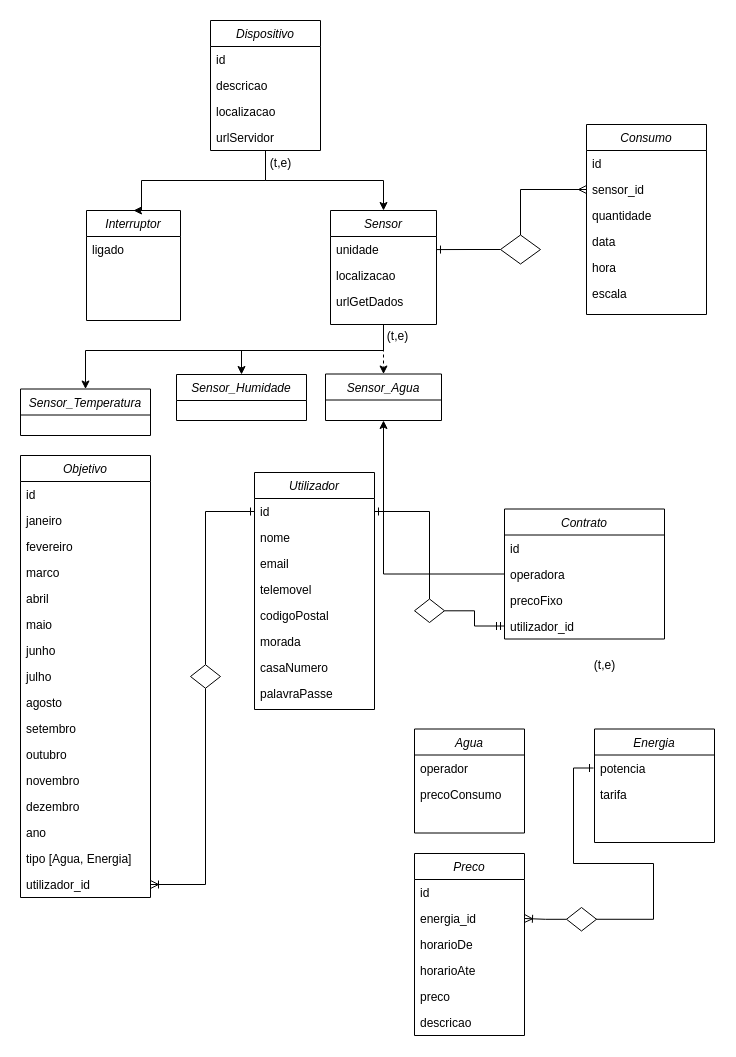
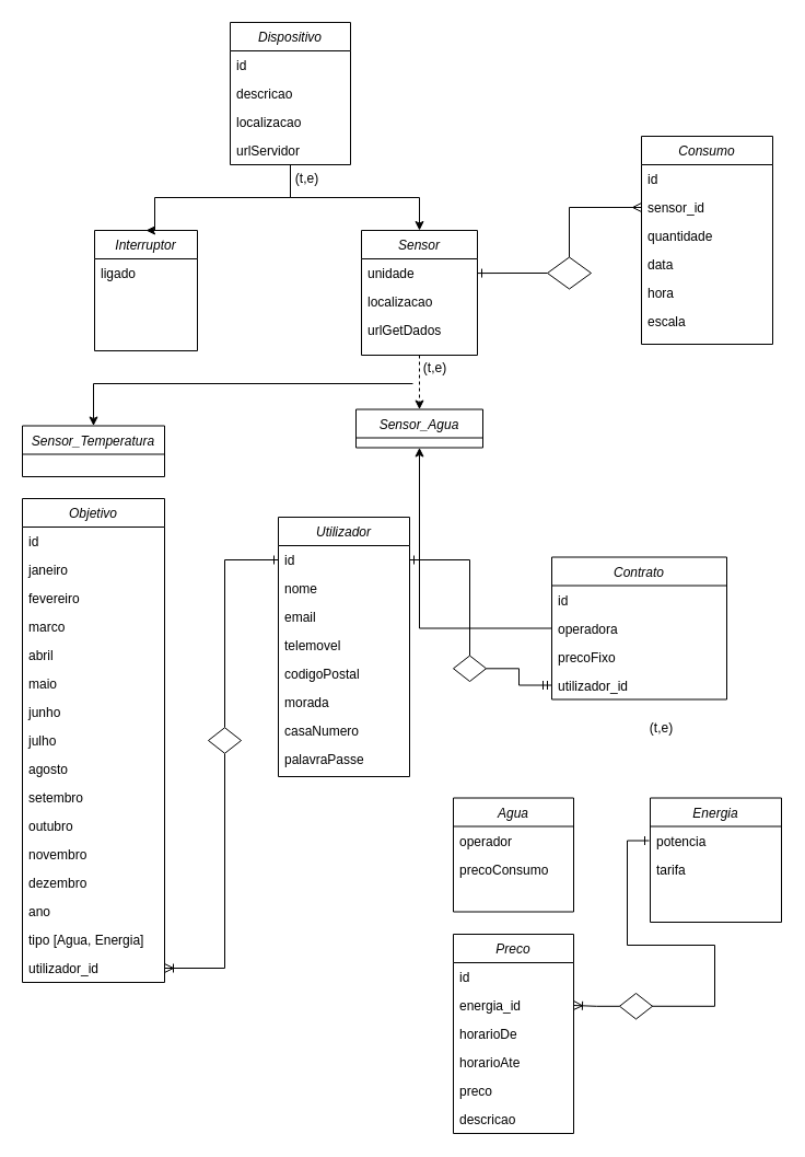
- <mxCell id="38" style="edgeStyle=orthogonalEdgeStyle;rounded=0;orthogonalLoop=1;jettySize=auto;html=1;entryX=0.5;entryY=0;entryDx=0;entryDy=0;" edge="1" parent="1" source="40" target="2"><mxGeometry relative="1" as="geometry"><Array as="points"><mxPoint x="383" y="350" /><mxPoint x="241" y="350" /></Array></mxGeometry></mxCell>
- <mxCell id="56" value="Sensor_Agua" style="swimlane;fontStyle=2;align=center;verticalAlign=top;childLayout=stackLayout;horizontal=1;startSize=26;horizontalStack=0;resizeParent=1;resizeLast=0;collapsible=1;marginBottom=0;rounded=0;shadow=0;strokeWidth=1;" vertex="1" parent="1"><mxGeometry x="325" y="373.5" width="116" height="46.5" as="geometry"><mxRectangle x="230" y="140" width="160" height="26" as="alternateBounds" /></mxGeometry></mxCell>
+ <mxCell id="56" value="Sensor_Agua" style="swimlane;fontStyle=2;align=center;verticalAlign=top;childLayout=stackLayout;horizontal=1;startSize=26;horizontalStack=0;resizeParent=1;resizeLast=0;collapsible=1;marginBottom=0;rounded=0;shadow=0;strokeWidth=1;" vertex="1" parent="1"><mxGeometry x="325" y="373.5" width="116" height="35" as="geometry"><mxRectangle x="230" y="140" width="160" height="26" as="alternateBounds" /></mxGeometry></mxCell>
- <mxCell id="2" value="Sensor_Humidade" style="swimlane;fontStyle=2;align=center;verticalAlign=top;childLayout=stackLayout;horizontal=1;startSize=26;horizontalStack=0;resizeParent=1;resizeLast=0;collapsible=1;marginBottom=0;rounded=0;shadow=0;strokeWidth=1;" parent="1" vertex="1"><mxGeometry x="176" y="374" width="130" height="46" as="geometry"><mxRectangle x="230" y="140" width="160" height="26" as="alternateBounds" /></mxGeometry></mxCell>
